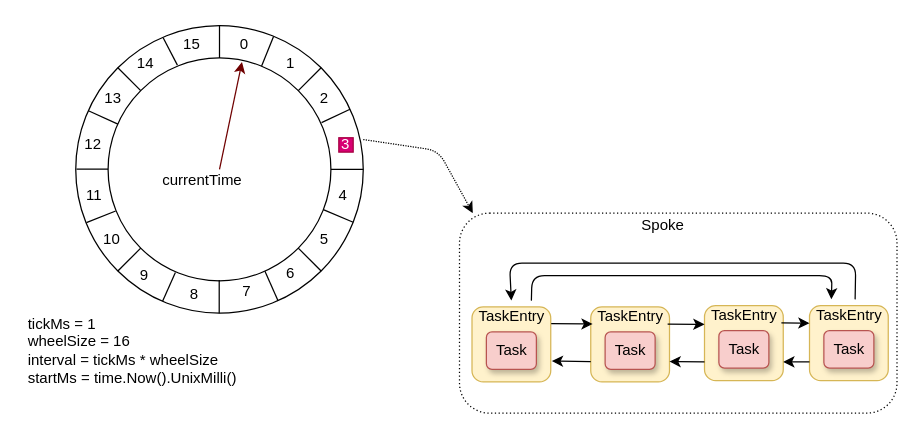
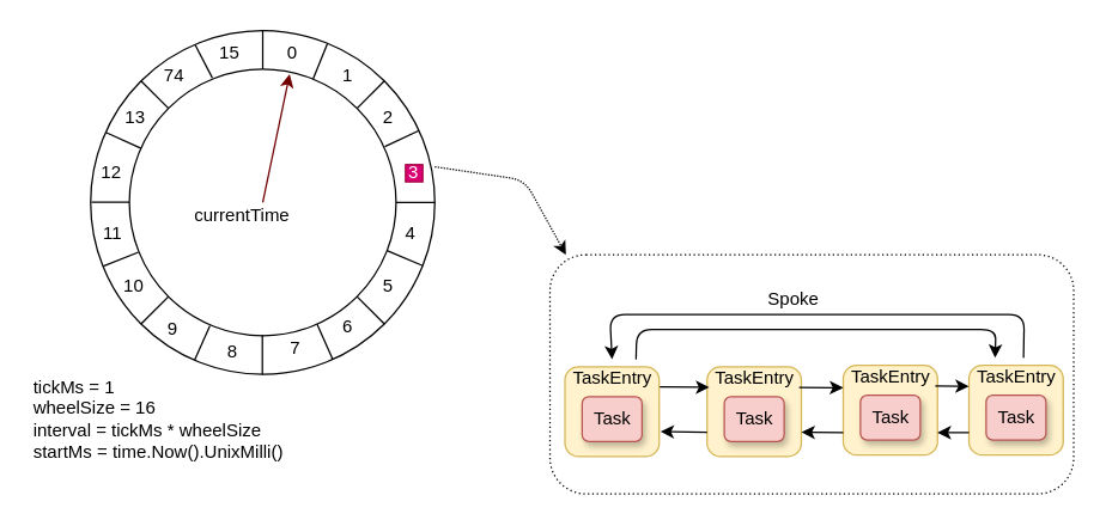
- <mxCell id="35" value="14" style="text;html=1;align=center;verticalAlign=middle;whiteSpace=wrap;rounded=0;movable=1;resizable=1;rotatable=1;deletable=1;editable=1;locked=0;connectable=1;" parent="2" vertex="1"><mxGeometry x="50.025" y="24.725" width="11.5" height="11.5" as="geometry" /></mxCell>
+ <mxCell id="35" value="74" style="text;html=1;align=center;verticalAlign=middle;whiteSpace=wrap;rounded=0;movable=1;resizable=1;rotatable=1;deletable=1;editable=1;locked=0;connectable=1;" parent="2" vertex="1"><mxGeometry x="50.025" y="24.725" width="11.5" height="11.5" as="geometry" /></mxCell>
- <mxCell id="41" value="Spoke" style="text;html=1;align=center;verticalAlign=middle;whiteSpace=wrap;rounded=0;" parent="1" vertex="1"><mxGeometry x="510" y="170" width="40" height="20" as="geometry" /></mxCell>
+ <mxCell id="41" value="Spoke" style="text;html=1;align=center;verticalAlign=middle;whiteSpace=wrap;rounded=0;" parent="1" vertex="1"><mxGeometry x="510" y="190" width="40" height="20" as="geometry" /></mxCell>
